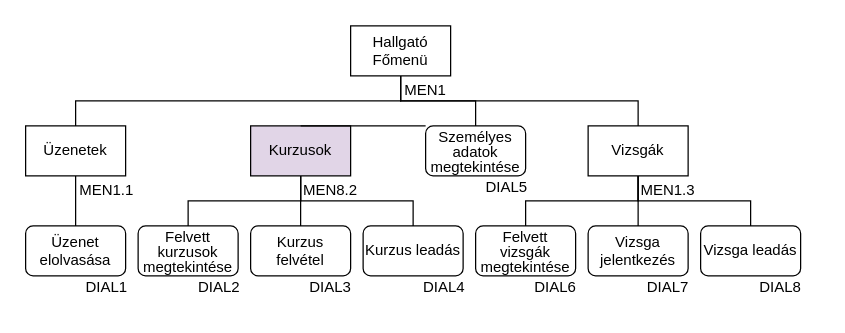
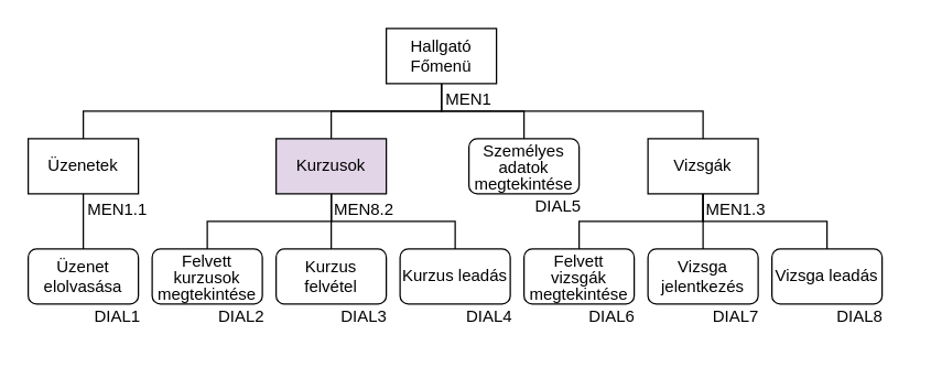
- <mxCell id="22" value="" style="endArrow=none;html=1;rounded=0;elbow=vertical;exitX=0.5;exitY=0;exitDx=0;exitDy=0;edgeStyle=elbowEdgeStyle;" edge="1" parent="1" source="6" target="5"><mxGeometry width="50" height="50" relative="1" as="geometry"><mxPoint x="230" y="220" as="sourcePoint" /><mxPoint x="280" y="170" as="targetPoint" /></mxGeometry></mxCell>
+ <mxCell id="22" value="" style="endArrow=none;html=1;rounded=0;elbow=vertical;entryX=0.5;entryY=1;entryDx=0;entryDy=0;exitX=0.5;exitY=0;exitDx=0;exitDy=0;edgeStyle=elbowEdgeStyle;" edge="1" parent="1" source="6" target="2"><mxGeometry width="50" height="50" relative="1" as="geometry"><mxPoint x="230" y="220" as="sourcePoint" /><mxPoint x="280" y="170" as="targetPoint" /></mxGeometry></mxCell>
